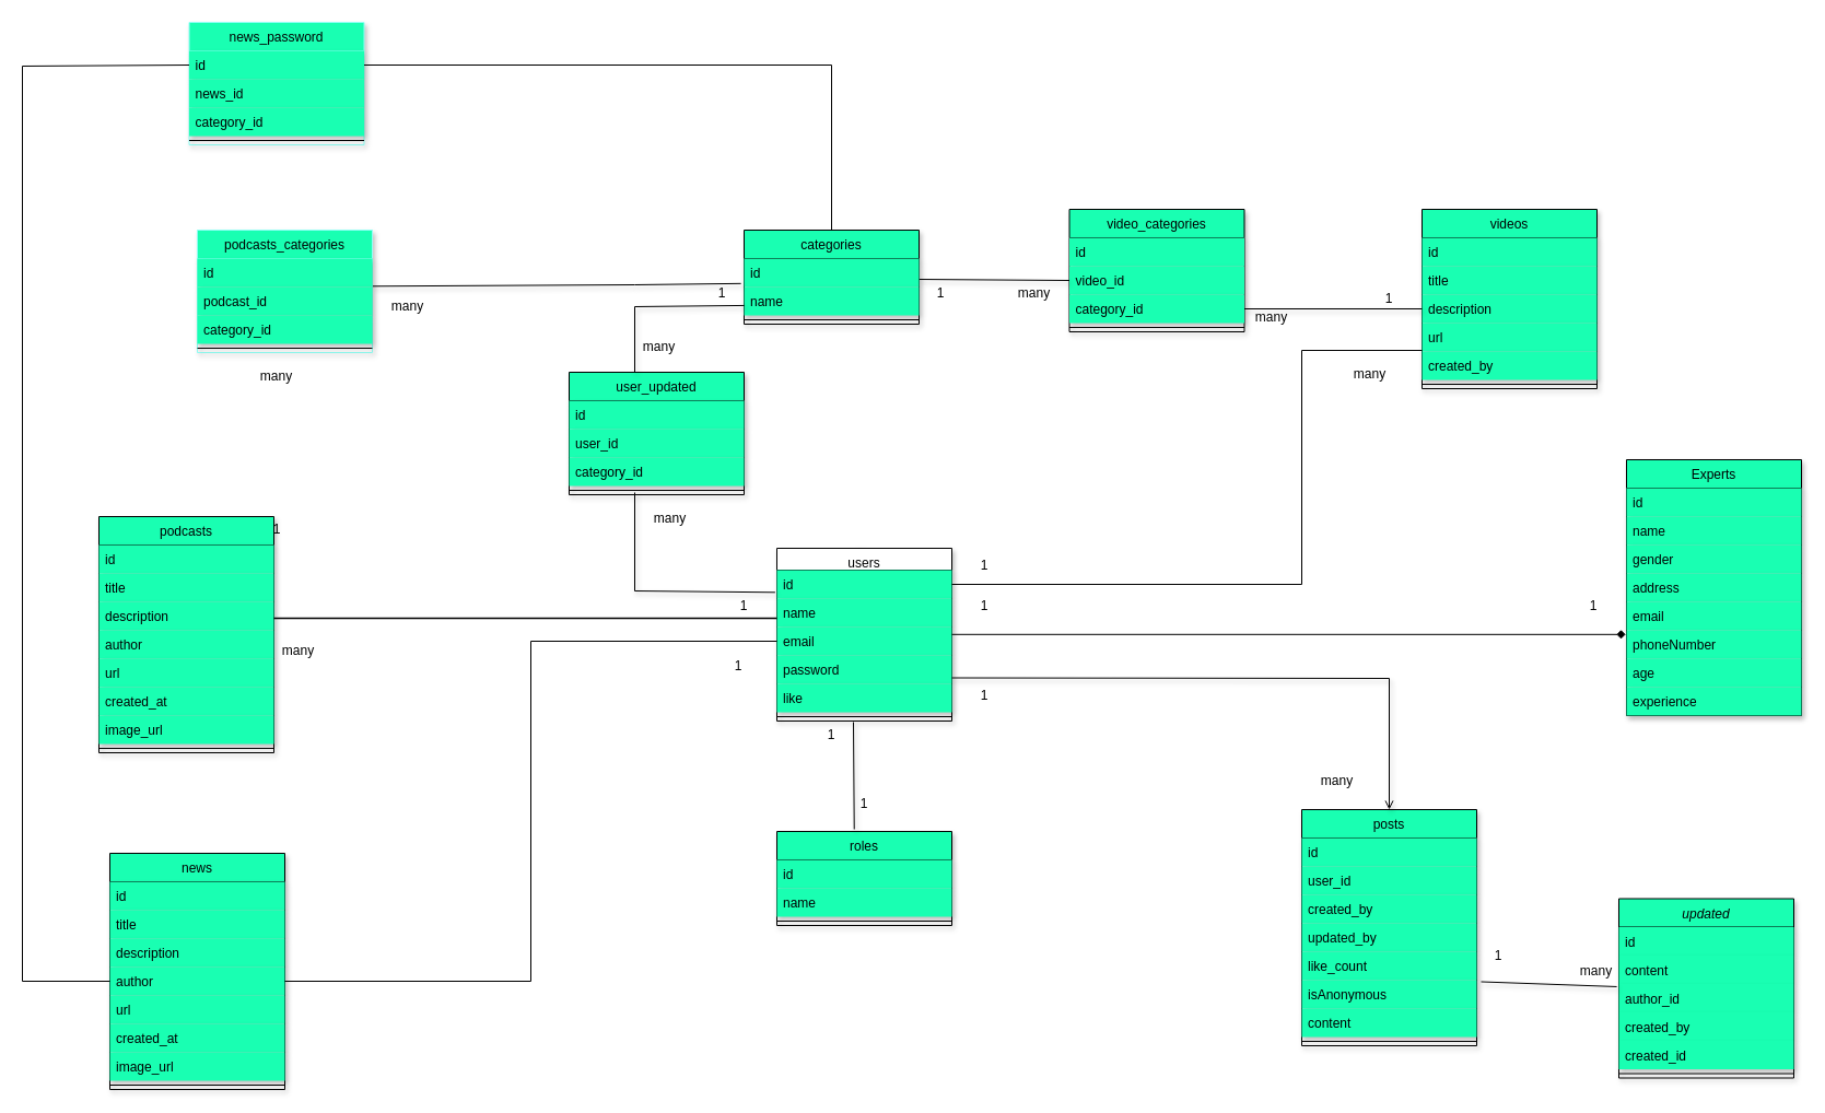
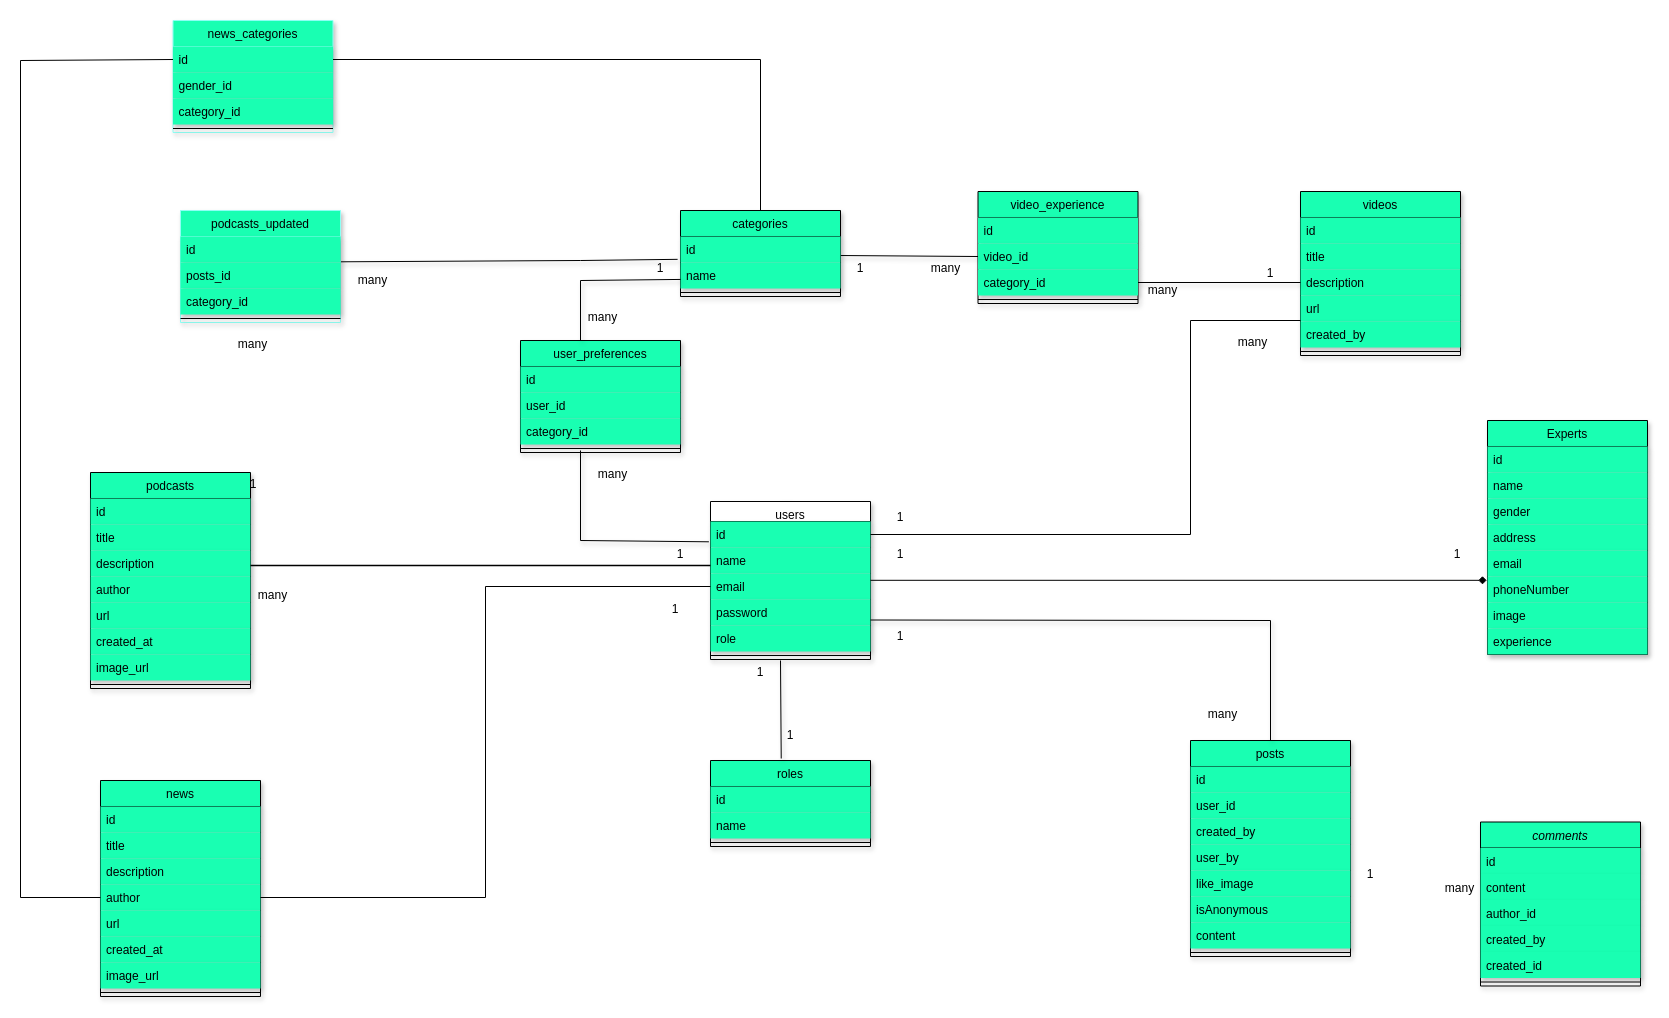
- <mxCell id="104" value="news_password" style="swimlane;fontStyle=0;align=center;verticalAlign=top;childLayout=stackLayout;horizontal=1;startSize=26;horizontalStack=0;resizeParent=1;resizeLast=0;collapsible=1;marginBottom=0;rounded=0;shadow=1;strokeWidth=1;strokeColor=#8FFFF4;fillColor=#19FFB2;" parent="1" vertex="1"><mxGeometry x="172.5" y="20" width="160" height="112" as="geometry"><mxRectangle x="340" y="380" width="170" height="26" as="alternateBounds" /></mxGeometry></mxCell>
+ <mxCell id="104" value="news_categories" style="swimlane;fontStyle=0;align=center;verticalAlign=top;childLayout=stackLayout;horizontal=1;startSize=26;horizontalStack=0;resizeParent=1;resizeLast=0;collapsible=1;marginBottom=0;rounded=0;shadow=1;strokeWidth=1;strokeColor=#8FFFF4;fillColor=#19FFB2;" parent="1" vertex="1"><mxGeometry x="172.5" y="20" width="160" height="112" as="geometry"><mxRectangle x="340" y="380" width="170" height="26" as="alternateBounds" /></mxGeometry></mxCell>
- <mxCell id="106" value="news_id" style="text;align=left;verticalAlign=top;spacingLeft=4;spacingRight=4;overflow=hidden;rotatable=0;points=[[0,0.5],[1,0.5]];portConstraint=eastwest;shadow=1;fillColor=#19FFB2;" parent="104" vertex="1"><mxGeometry y="52" width="160" height="26" as="geometry" /></mxCell>
+ <mxCell id="106" value="gender_id" style="text;align=left;verticalAlign=top;spacingLeft=4;spacingRight=4;overflow=hidden;rotatable=0;points=[[0,0.5],[1,0.5]];portConstraint=eastwest;shadow=1;fillColor=#19FFB2;" parent="104" vertex="1"><mxGeometry y="52" width="160" height="26" as="geometry" /></mxCell>
- <mxCell id="63" value="video_categories" style="swimlane;fontStyle=0;align=center;verticalAlign=top;childLayout=stackLayout;horizontal=1;startSize=26;horizontalStack=0;resizeParent=1;resizeLast=0;collapsible=1;marginBottom=0;rounded=0;shadow=1;strokeWidth=1;fillColor=#19FFB2;" parent="1" vertex="1"><mxGeometry x="977.5" y="191" width="160" height="112" as="geometry"><mxRectangle x="340" y="380" width="170" height="26" as="alternateBounds" /></mxGeometry></mxCell>
+ <mxCell id="63" value="video_experience" style="swimlane;fontStyle=0;align=center;verticalAlign=top;childLayout=stackLayout;horizontal=1;startSize=26;horizontalStack=0;resizeParent=1;resizeLast=0;collapsible=1;marginBottom=0;rounded=0;shadow=1;strokeWidth=1;fillColor=#19FFB2;" parent="1" vertex="1"><mxGeometry x="977.5" y="191" width="160" height="112" as="geometry"><mxRectangle x="340" y="380" width="170" height="26" as="alternateBounds" /></mxGeometry></mxCell>
- <mxCell id="68" value="podcasts_categories" style="swimlane;fontStyle=0;align=center;verticalAlign=top;childLayout=stackLayout;horizontal=1;startSize=26;horizontalStack=0;resizeParent=1;resizeLast=0;collapsible=1;marginBottom=0;rounded=0;shadow=1;strokeWidth=1;strokeColor=#8FFFF4;fillColor=#19FFB2;" parent="1" vertex="1"><mxGeometry x="180" y="210" width="160" height="112" as="geometry"><mxRectangle x="340" y="380" width="170" height="26" as="alternateBounds" /></mxGeometry></mxCell>
+ <mxCell id="68" value="podcasts_updated" style="swimlane;fontStyle=0;align=center;verticalAlign=top;childLayout=stackLayout;horizontal=1;startSize=26;horizontalStack=0;resizeParent=1;resizeLast=0;collapsible=1;marginBottom=0;rounded=0;shadow=1;strokeWidth=1;strokeColor=#8FFFF4;fillColor=#19FFB2;" parent="1" vertex="1"><mxGeometry x="180" y="210" width="160" height="112" as="geometry"><mxRectangle x="340" y="380" width="170" height="26" as="alternateBounds" /></mxGeometry></mxCell>
- <mxCell id="70" value="podcast_id" style="text;align=left;verticalAlign=top;spacingLeft=4;spacingRight=4;overflow=hidden;rotatable=0;points=[[0,0.5],[1,0.5]];portConstraint=eastwest;shadow=1;fillColor=#19FFB2;" parent="68" vertex="1"><mxGeometry y="52" width="160" height="26" as="geometry" /></mxCell>
+ <mxCell id="70" value="posts_id" style="text;align=left;verticalAlign=top;spacingLeft=4;spacingRight=4;overflow=hidden;rotatable=0;points=[[0,0.5],[1,0.5]];portConstraint=eastwest;shadow=1;fillColor=#19FFB2;" parent="68" vertex="1"><mxGeometry y="52" width="160" height="26" as="geometry" /></mxCell>
- <mxCell id="51" value="user_updated" style="swimlane;fontStyle=0;align=center;verticalAlign=top;childLayout=stackLayout;horizontal=1;startSize=26;horizontalStack=0;resizeParent=1;resizeLast=0;collapsible=1;marginBottom=0;rounded=0;shadow=1;strokeWidth=1;fillColor=#19FFB2;" parent="1" vertex="1"><mxGeometry x="520" y="340" width="160" height="112" as="geometry"><mxRectangle x="340" y="380" width="170" height="26" as="alternateBounds" /></mxGeometry></mxCell>
+ <mxCell id="51" value="user_preferences" style="swimlane;fontStyle=0;align=center;verticalAlign=top;childLayout=stackLayout;horizontal=1;startSize=26;horizontalStack=0;resizeParent=1;resizeLast=0;collapsible=1;marginBottom=0;rounded=0;shadow=1;strokeWidth=1;fillColor=#19FFB2;" parent="1" vertex="1"><mxGeometry x="520" y="340" width="160" height="112" as="geometry"><mxRectangle x="340" y="380" width="170" height="26" as="alternateBounds" /></mxGeometry></mxCell>
- <mxCell id="123" value="age" style="text;align=left;verticalAlign=top;spacingLeft=4;spacingRight=4;overflow=hidden;rotatable=0;points=[[0,0.5],[1,0.5]];portConstraint=eastwest;shadow=1;fillColor=#19FFB2;" parent="116" vertex="1"><mxGeometry y="182" width="160" height="26" as="geometry" /></mxCell>
+ <mxCell id="123" value="image" style="text;align=left;verticalAlign=top;spacingLeft=4;spacingRight=4;overflow=hidden;rotatable=0;points=[[0,0.5],[1,0.5]];portConstraint=eastwest;shadow=1;fillColor=#19FFB2;" parent="116" vertex="1"><mxGeometry y="182" width="160" height="26" as="geometry" /></mxCell>
- <mxCell id="15" value="like" style="text;align=left;verticalAlign=top;spacingLeft=4;spacingRight=4;overflow=hidden;rotatable=0;points=[[0,0.5],[1,0.5]];portConstraint=eastwest;rounded=0;shadow=1;html=0;fillColor=#19FFB2;" parent="10" vertex="1"><mxGeometry y="124" width="160" height="26" as="geometry" /></mxCell>
+ <mxCell id="15" value="role" style="text;align=left;verticalAlign=top;spacingLeft=4;spacingRight=4;overflow=hidden;rotatable=0;points=[[0,0.5],[1,0.5]];portConstraint=eastwest;rounded=0;shadow=1;html=0;fillColor=#19FFB2;" parent="10" vertex="1"><mxGeometry y="124" width="160" height="26" as="geometry" /></mxCell>
- <mxCell id="50" value="" style="endArrow=open;html=1;rounded=0;entryX=0.5;entryY=0;entryDx=0;entryDy=0;exitX=1;exitY=0.75;exitDx=0;exitDy=0;shadow=1;fillColor=#19FFB2;" parent="1" source="10" target="41" edge="1"><mxGeometry width="50" height="50" relative="1" as="geometry"><mxPoint x="1170.48" y="570.004" as="sourcePoint" /><mxPoint x="1270" y="569" as="targetPoint" /><Array as="points"><mxPoint x="1270" y="620" /></Array></mxGeometry></mxCell>
+ <mxCell id="50" value="" style="endArrow=none;html=1;rounded=0;entryX=0.5;entryY=0;entryDx=0;entryDy=0;exitX=1;exitY=0.75;exitDx=0;exitDy=0;shadow=1;fillColor=#19FFB2;" parent="1" source="10" target="41" edge="1"><mxGeometry width="50" height="50" relative="1" as="geometry"><mxPoint x="1170.48" y="570.004" as="sourcePoint" /><mxPoint x="1270" y="569" as="targetPoint" /><Array as="points"><mxPoint x="1270" y="620" /></Array></mxGeometry></mxCell>
- <mxCell id="2" value="updated" style="swimlane;fontStyle=2;align=center;verticalAlign=top;childLayout=stackLayout;horizontal=1;startSize=26;horizontalStack=0;resizeParent=1;resizeLast=0;collapsible=1;marginBottom=0;rounded=0;shadow=1;strokeWidth=1;strokeColor=#000;fillColor=#19FFB2;" parent="1" vertex="1"><mxGeometry x="1480" y="821.5" width="160" height="164" as="geometry"><mxRectangle x="230" y="140" width="160" height="26" as="alternateBounds" /></mxGeometry></mxCell>
+ <mxCell id="2" value="comments" style="swimlane;fontStyle=2;align=center;verticalAlign=top;childLayout=stackLayout;horizontal=1;startSize=26;horizontalStack=0;resizeParent=1;resizeLast=0;collapsible=1;marginBottom=0;rounded=0;shadow=1;strokeWidth=1;strokeColor=#000;fillColor=#19FFB2;" parent="1" vertex="1"><mxGeometry x="1480" y="821.5" width="160" height="164" as="geometry"><mxRectangle x="230" y="140" width="160" height="26" as="alternateBounds" /></mxGeometry></mxCell>
- <mxCell id="45" value="updated_by" style="text;align=left;verticalAlign=top;spacingLeft=4;spacingRight=4;overflow=hidden;rotatable=0;points=[[0,0.5],[1,0.5]];portConstraint=eastwest;shadow=1;fillColor=#19FFB2;" parent="41" vertex="1"><mxGeometry y="104" width="160" height="26" as="geometry" /></mxCell>
+ <mxCell id="45" value="user_by" style="text;align=left;verticalAlign=top;spacingLeft=4;spacingRight=4;overflow=hidden;rotatable=0;points=[[0,0.5],[1,0.5]];portConstraint=eastwest;shadow=1;fillColor=#19FFB2;" parent="41" vertex="1"><mxGeometry y="104" width="160" height="26" as="geometry" /></mxCell>
- <mxCell id="46" value="like_count" style="text;align=left;verticalAlign=top;spacingLeft=4;spacingRight=4;overflow=hidden;rotatable=0;points=[[0,0.5],[1,0.5]];portConstraint=eastwest;shadow=1;fillColor=#19FFB2;" parent="41" vertex="1"><mxGeometry y="130" width="160" height="26" as="geometry" /></mxCell>
+ <mxCell id="46" value="like_image" style="text;align=left;verticalAlign=top;spacingLeft=4;spacingRight=4;overflow=hidden;rotatable=0;points=[[0,0.5],[1,0.5]];portConstraint=eastwest;shadow=1;fillColor=#19FFB2;" parent="41" vertex="1"><mxGeometry y="130" width="160" height="26" as="geometry" /></mxCell>
- <mxCell id="59" value="" style="endArrow=none;html=1;rounded=0;entryX=1.025;entryY=0.057;entryDx=0;entryDy=0;shadow=1;fillColor=#19FFB2;entryPerimeter=0;exitX=-0.012;exitY=0.095;exitDx=0;exitDy=0;exitPerimeter=0;" parent="1" source="5" target="47" edge="1"><mxGeometry width="50" height="50" relative="1" as="geometry"><mxPoint x="1470" y="900" as="sourcePoint" /><mxPoint x="1300" y="740" as="targetPoint" /><Array as="points" /></mxGeometry></mxCell>
